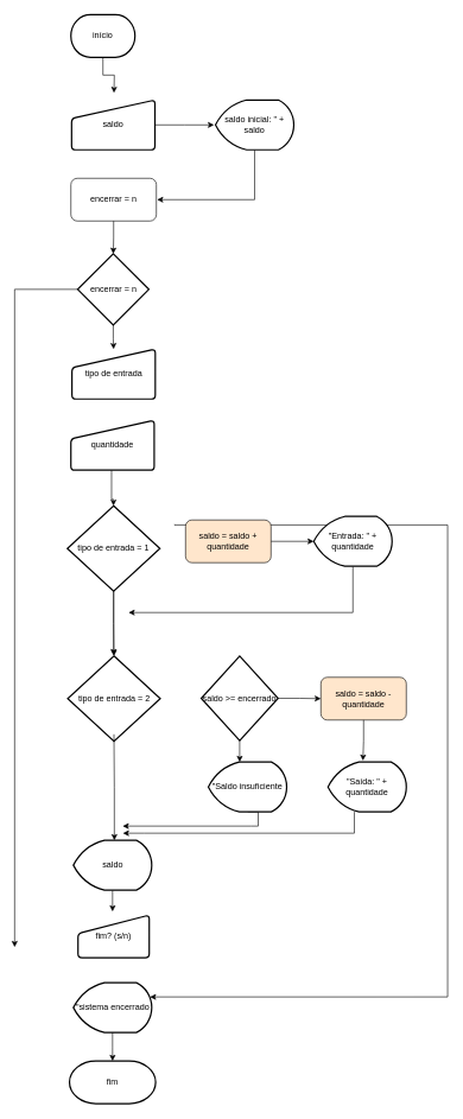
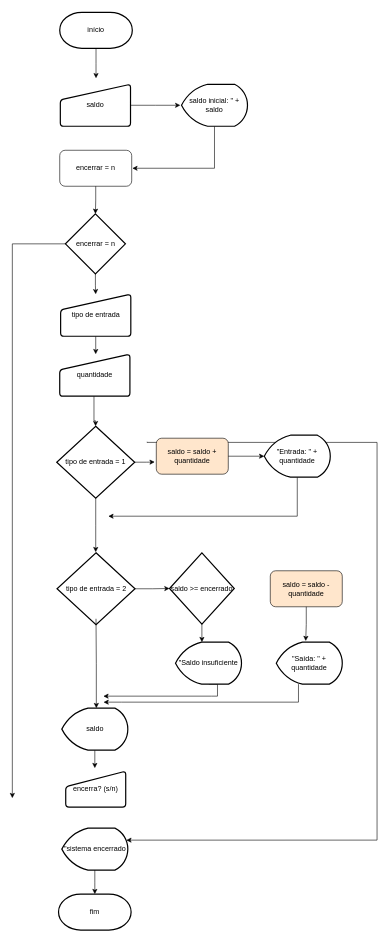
- <mxCell id="21" value="início" style="strokeWidth=2;html=1;shape=mxgraph.flowchart.terminator;whiteSpace=wrap;" vertex="1" parent="1"><mxGeometry x="99" y="20" width="90" height="60" as="geometry" /></mxCell>
+ <mxCell id="21" value="início" style="strokeWidth=2;html=1;shape=mxgraph.flowchart.terminator;whiteSpace=wrap;" vertex="1" parent="1"><mxGeometry x="99" y="20" width="121" height="60" as="geometry" /></mxCell>
+ <mxCell id="11" style="edgeStyle=orthogonalEdgeStyle;rounded=0;orthogonalLoop=1;jettySize=auto;html=1;" edge="1" parent="1" source="12" target="14"><mxGeometry relative="1" as="geometry"><Array as="points"><mxPoint x="159" y="590" /><mxPoint x="159" y="590" /></Array></mxGeometry></mxCell>
- <mxCell id="26" style="edgeStyle=orthogonalEdgeStyle;rounded=0;orthogonalLoop=1;jettySize=auto;html=1;" edge="1" parent="1" source="16" target="22"><mxGeometry relative="1" as="geometry" /></mxCell>
+ <mxCell id="26" style="edgeStyle=orthogonalEdgeStyle;rounded=0;orthogonalLoop=1;jettySize=auto;html=1;entryX=-0.022;entryY=0.662;entryDx=0;entryDy=0;entryPerimeter=0;" edge="1" parent="1" source="16" target="17"><mxGeometry relative="1" as="geometry" /></mxCell>
+ <mxCell id="28" style="edgeStyle=orthogonalEdgeStyle;rounded=0;orthogonalLoop=1;jettySize=auto;html=1;entryX=0;entryY=0.5;entryDx=0;entryDy=0;entryPerimeter=0;" edge="1" parent="1" source="22" target="24"><mxGeometry relative="1" as="geometry" /></mxCell>
- <mxCell id="23" style="edgeStyle=orthogonalEdgeStyle;rounded=0;orthogonalLoop=1;jettySize=auto;html=1;" edge="1" parent="1" source="24" target="29"><mxGeometry relative="1" as="geometry" /></mxCell>
- <mxCell id="39" value="fim? (s/n)" style="html=1;strokeWidth=2;shape=manualInput;whiteSpace=wrap;rounded=1;size=26;arcSize=11;" vertex="1" parent="1"><mxGeometry x="109" y="1285" width="100" height="60" as="geometry" /></mxCell>
+ <mxCell id="39" value="encerra? (s/n)" style="html=1;strokeWidth=2;shape=manualInput;whiteSpace=wrap;rounded=1;size=26;arcSize=11;" vertex="1" parent="1"><mxGeometry x="109" y="1285" width="100" height="60" as="geometry" /></mxCell>
